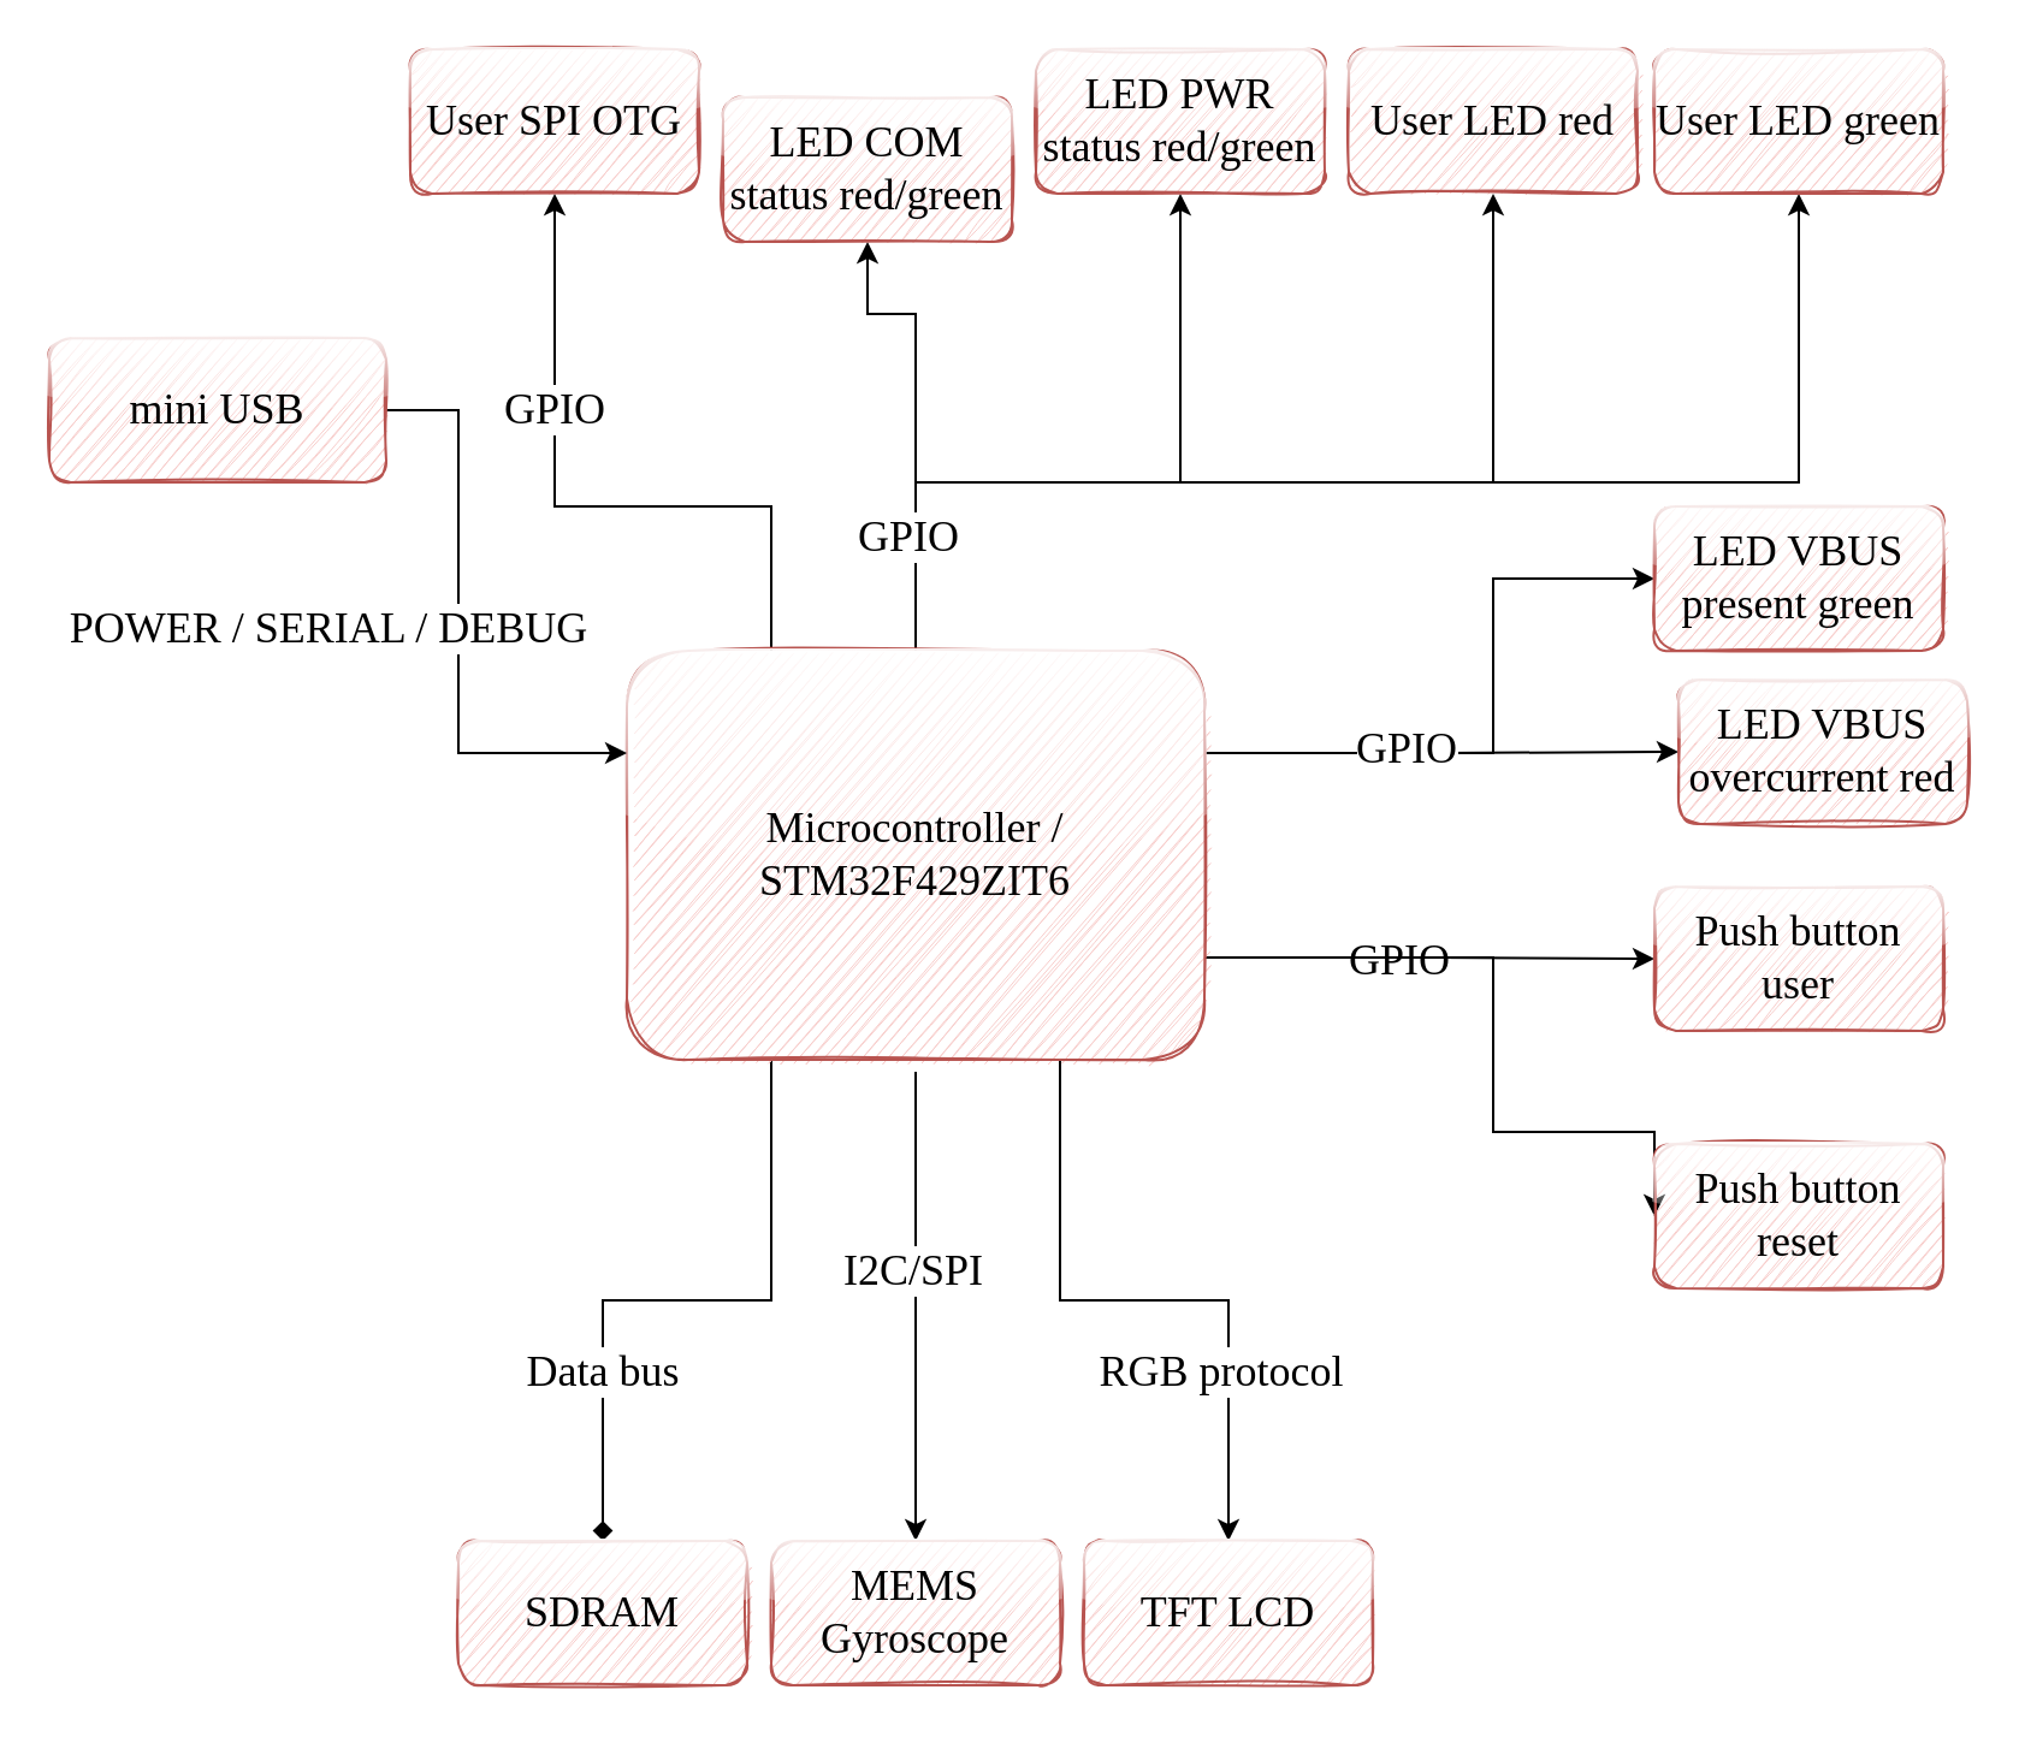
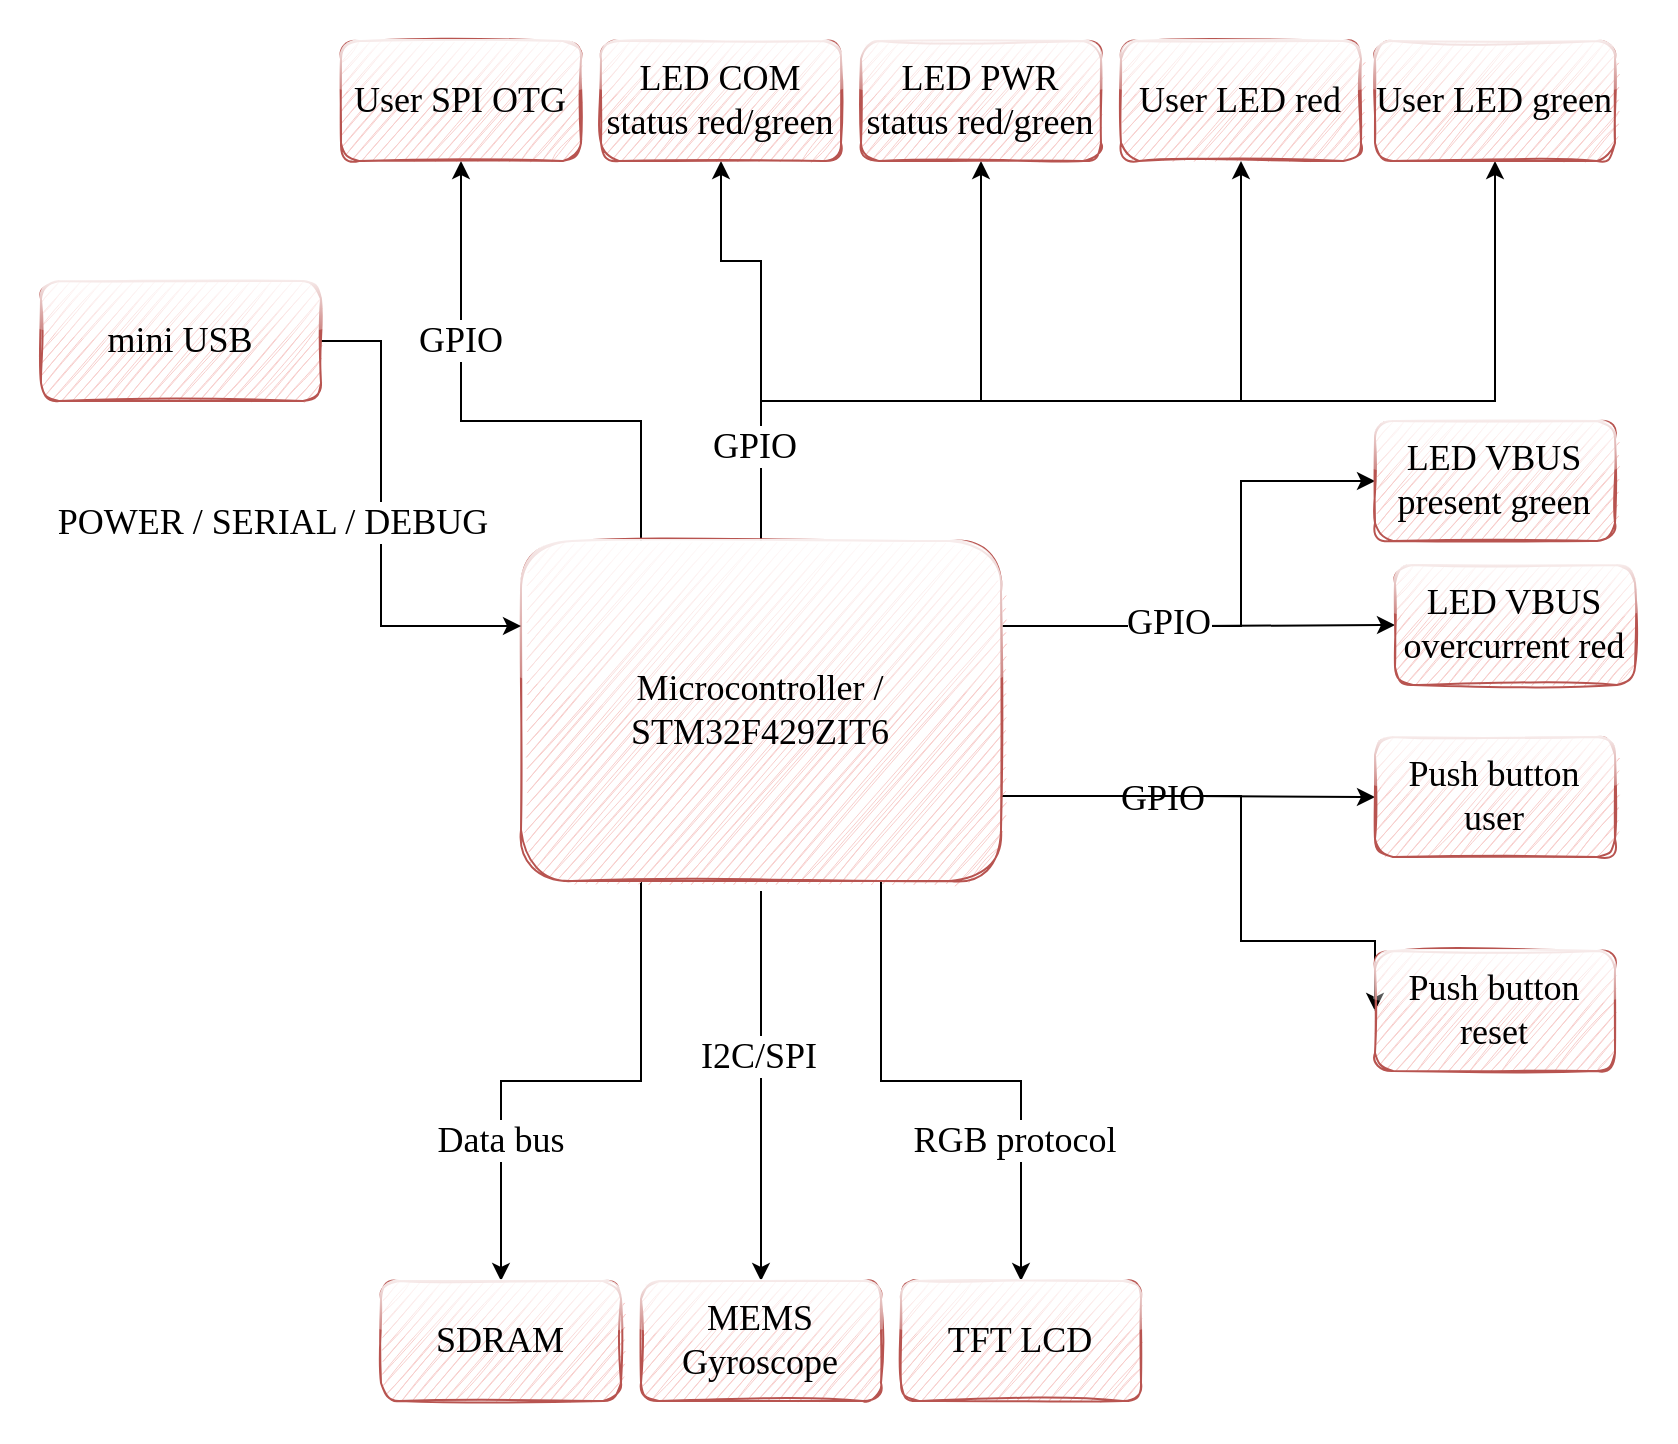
- <mxCell id="28" value="&lt;font style=&quot;font-size: 18px&quot;&gt;LED COM status red/green&lt;/font&gt;" style="whiteSpace=wrap;html=1;fontFamily=Computer Modern;align=center;verticalAlign=middle;fillColor=#f8cecc;strokeColor=#b85450;rounded=1;fontSource=https%3A%2F%2Ffonts.googleapis.com%2Fcss%3Ffamily%3DComputer%2BModern;sketch=1;shadow=0;glass=1;" parent="1" vertex="1"><mxGeometry x="300" y="40" width="120" height="60" as="geometry" /></mxCell>
+ <mxCell id="28" value="&lt;font style=&quot;font-size: 18px&quot;&gt;LED COM status red/green&lt;/font&gt;" style="whiteSpace=wrap;html=1;fontFamily=Computer Modern;align=center;verticalAlign=middle;fillColor=#f8cecc;strokeColor=#b85450;rounded=1;fontSource=https%3A%2F%2Ffonts.googleapis.com%2Fcss%3Ffamily%3DComputer%2BModern;sketch=1;shadow=0;glass=1;" parent="1" vertex="1"><mxGeometry x="300" y="20" width="120" height="60" as="geometry" /></mxCell>
- <mxCell id="18" style="edgeStyle=orthogonalEdgeStyle;rounded=0;orthogonalLoop=1;jettySize=auto;html=1;exitX=0.25;exitY=1;exitDx=0;exitDy=0;entryX=0.5;entryY=0;entryDx=0;entryDy=0;fontFamily=Computer Modern;fontSource=https%3A%2F%2Ffonts.googleapis.com%2Fcss%3Ffamily%3DComputer%2BModern;fontSize=18;endArrow=diamond;" parent="1" source="20" target="22" edge="1"><mxGeometry relative="1" as="geometry" /></mxCell>
+ <mxCell id="18" style="edgeStyle=orthogonalEdgeStyle;rounded=0;orthogonalLoop=1;jettySize=auto;html=1;exitX=0.25;exitY=1;exitDx=0;exitDy=0;entryX=0.5;entryY=0;entryDx=0;entryDy=0;fontFamily=Computer Modern;fontSource=https%3A%2F%2Ffonts.googleapis.com%2Fcss%3Ffamily%3DComputer%2BModern;fontSize=18;" parent="1" source="20" target="22" edge="1"><mxGeometry relative="1" as="geometry" /></mxCell>
